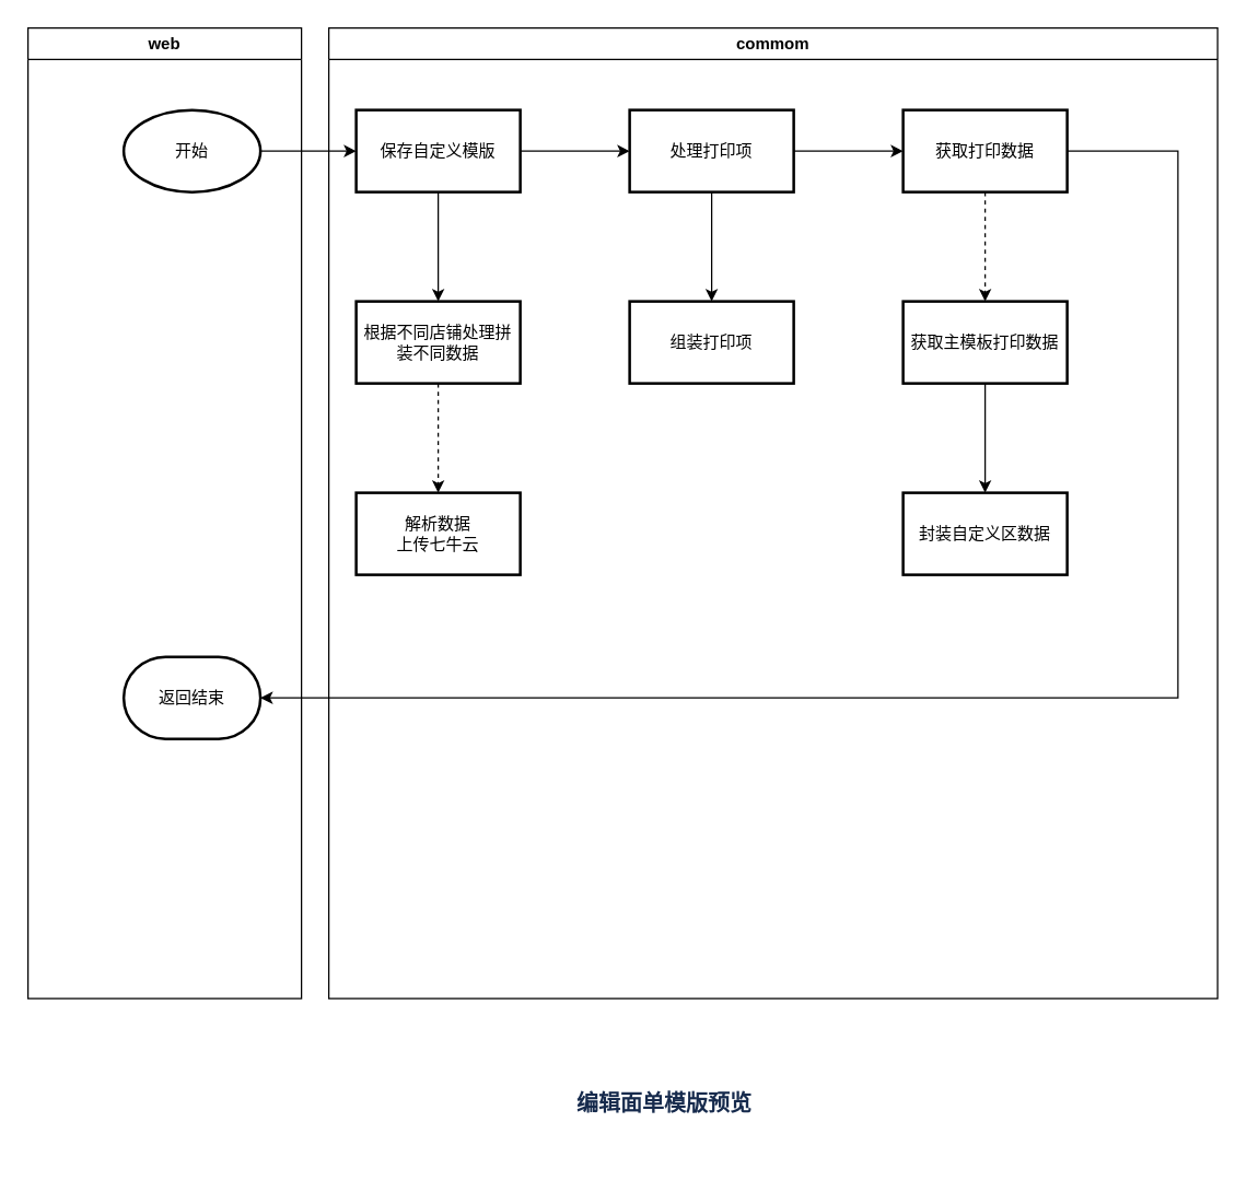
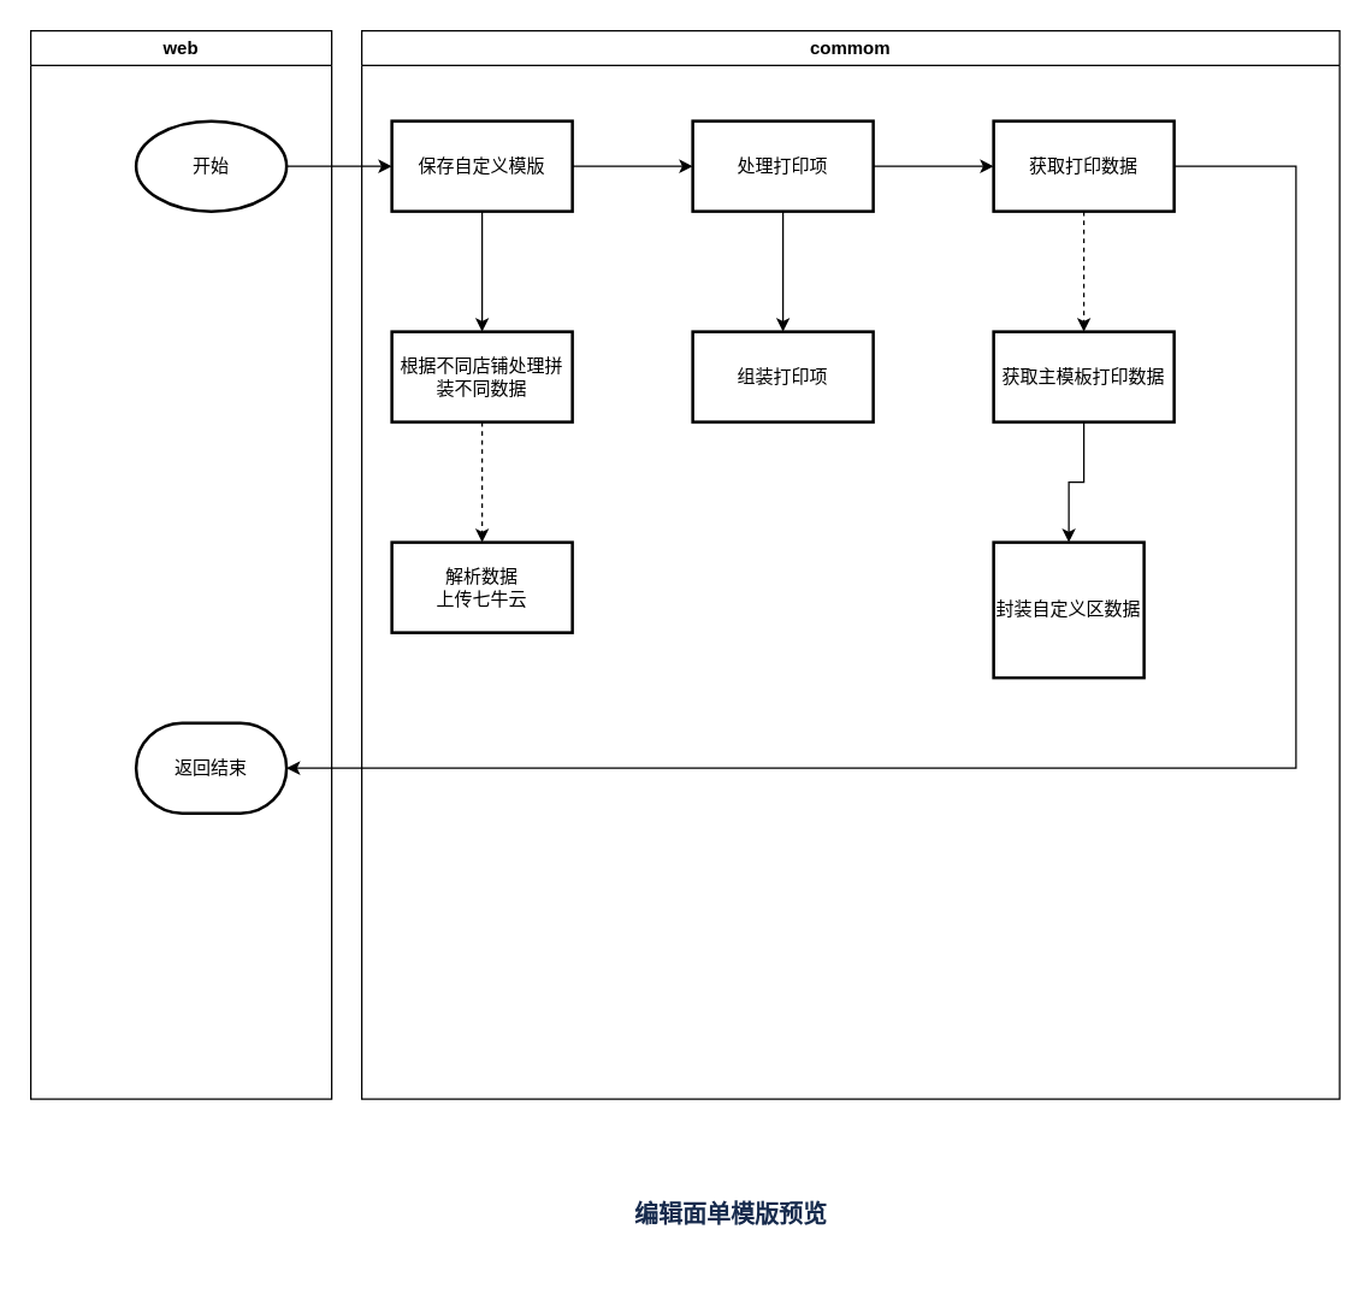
- <mxCell id="19" value="封装自定义区数据" style="whiteSpace=wrap;html=1;strokeWidth=2;" vertex="1" parent="1"><mxGeometry x="660" y="360" width="120" height="60" as="geometry" /></mxCell>
+ <mxCell id="19" value="封装自定义区数据" style="whiteSpace=wrap;html=1;strokeWidth=2;" vertex="1" parent="1"><mxGeometry x="660" y="360" width="100" height="90" as="geometry" /></mxCell>
